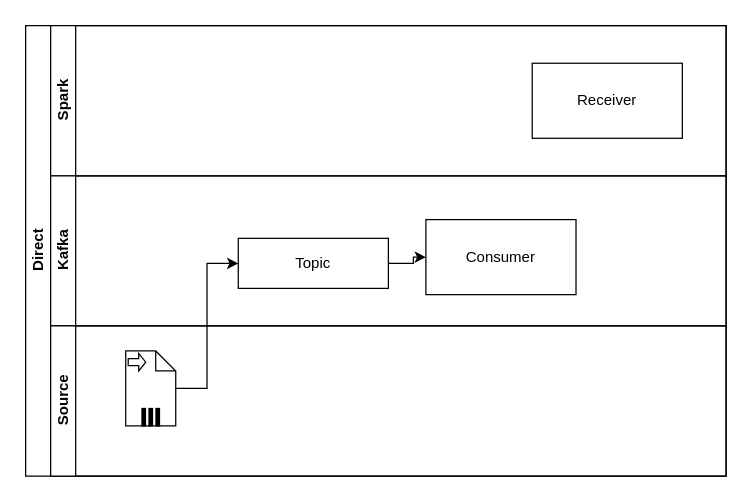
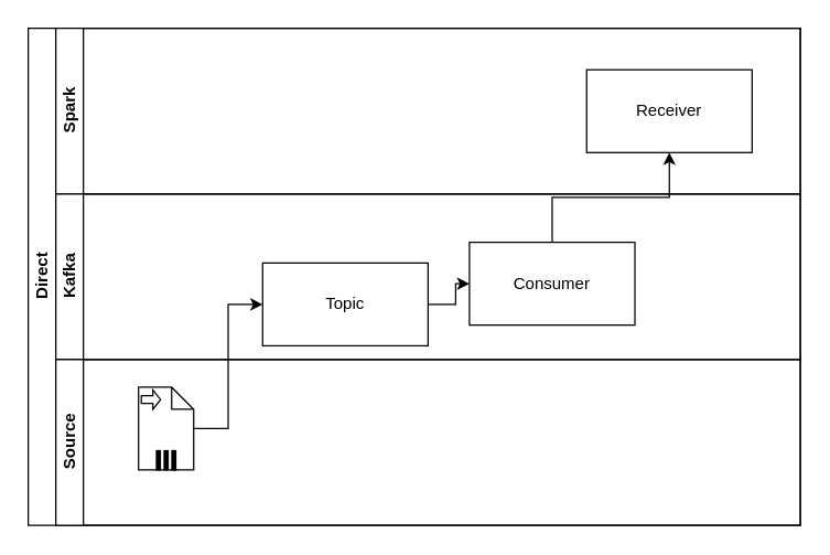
+ <mxCell id="13" value="" style="edgeStyle=orthogonalEdgeStyle;rounded=0;orthogonalLoop=1;jettySize=auto;html=1;" edge="1" parent="2" source="8" target="4"><mxGeometry relative="1" as="geometry" /></mxCell>
- <mxCell id="7" value="Topic" style="rounded=0;whiteSpace=wrap;html=1;" vertex="1" parent="5"><mxGeometry x="150" y="50" width="120" height="40" as="geometry" /></mxCell>
+ <mxCell id="7" value="Topic" style="rounded=0;whiteSpace=wrap;html=1;" vertex="1" parent="5"><mxGeometry x="150" y="50" width="120" height="60" as="geometry" /></mxCell>
